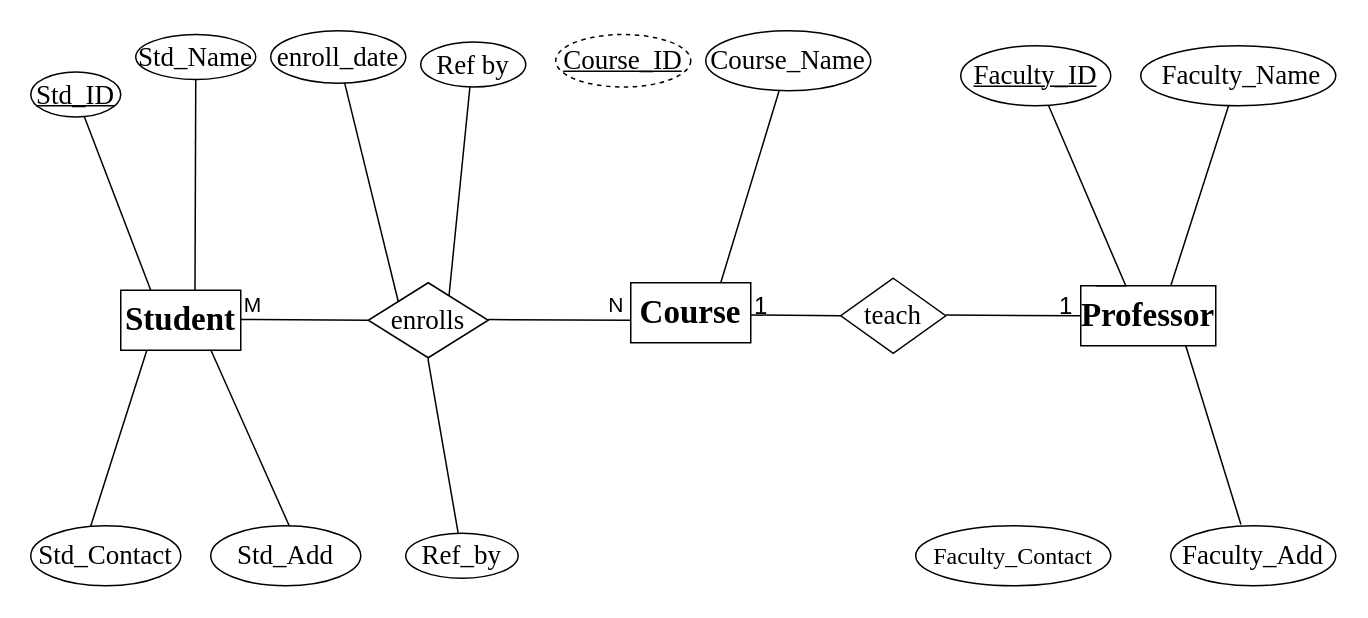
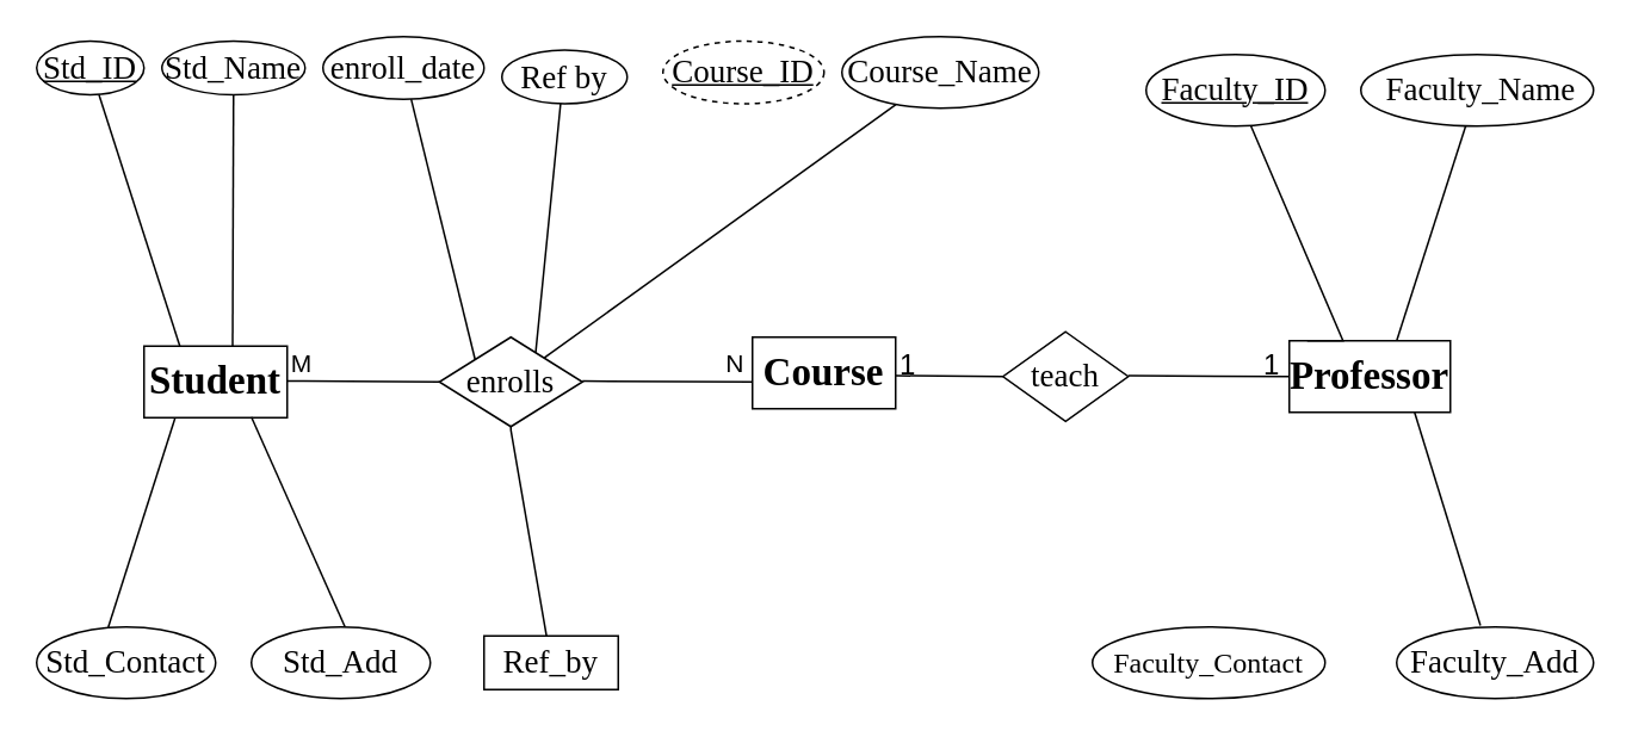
- <mxCell id="5" value="&lt;font face=&quot;Times New Roman&quot; style=&quot;font-size: 18px;&quot;&gt;Std_ID&lt;/font&gt;" style="ellipse;whiteSpace=wrap;html=1;align=center;fontStyle=4;" parent="1" vertex="1"><mxGeometry x="20" y="47.5" width="60" height="30" as="geometry" /></mxCell>
+ <mxCell id="5" value="&lt;font face=&quot;Times New Roman&quot; style=&quot;font-size: 18px;&quot;&gt;Std_ID&lt;/font&gt;" style="ellipse;whiteSpace=wrap;html=1;align=center;fontStyle=4;" parent="1" vertex="1"><mxGeometry x="20" y="22.5" width="60" height="30" as="geometry" /></mxCell>
- <mxCell id="13" value="" style="rounded=0;orthogonalLoop=1;jettySize=auto;html=1;entryX=0.75;entryY=0;entryDx=0;entryDy=0;endArrow=none;endFill=0;" parent="1" source="14" target="34" edge="1"><mxGeometry relative="1" as="geometry"><mxPoint x="525" y="160" as="targetPoint" /></mxGeometry></mxCell>
+ <mxCell id="13" value="" style="rounded=0;orthogonalLoop=1;jettySize=auto;html=1;endArrow=none;endFill=0;" parent="1" source="14" target="19" edge="1"><mxGeometry relative="1" as="geometry"><mxPoint x="525" y="160" as="targetPoint" /></mxGeometry></mxCell>
- <mxCell id="29" value="&lt;font style=&quot;font-size: 18px;&quot; face=&quot;Times New Roman&quot;&gt;Ref_by&lt;/font&gt;" style="ellipse;whiteSpace=wrap;html=1;align=center;" parent="1" vertex="1"><mxGeometry x="270" y="355" width="75" height="30" as="geometry" /></mxCell>
+ <mxCell id="29" value="&lt;font style=&quot;font-size: 18px;&quot; face=&quot;Times New Roman&quot;&gt;Ref_by&lt;/font&gt;" style="whiteSpace=wrap;html=1;align=center;rounded=0;" parent="1" vertex="1"><mxGeometry x="270" y="355" width="75" height="30" as="geometry" /></mxCell>
